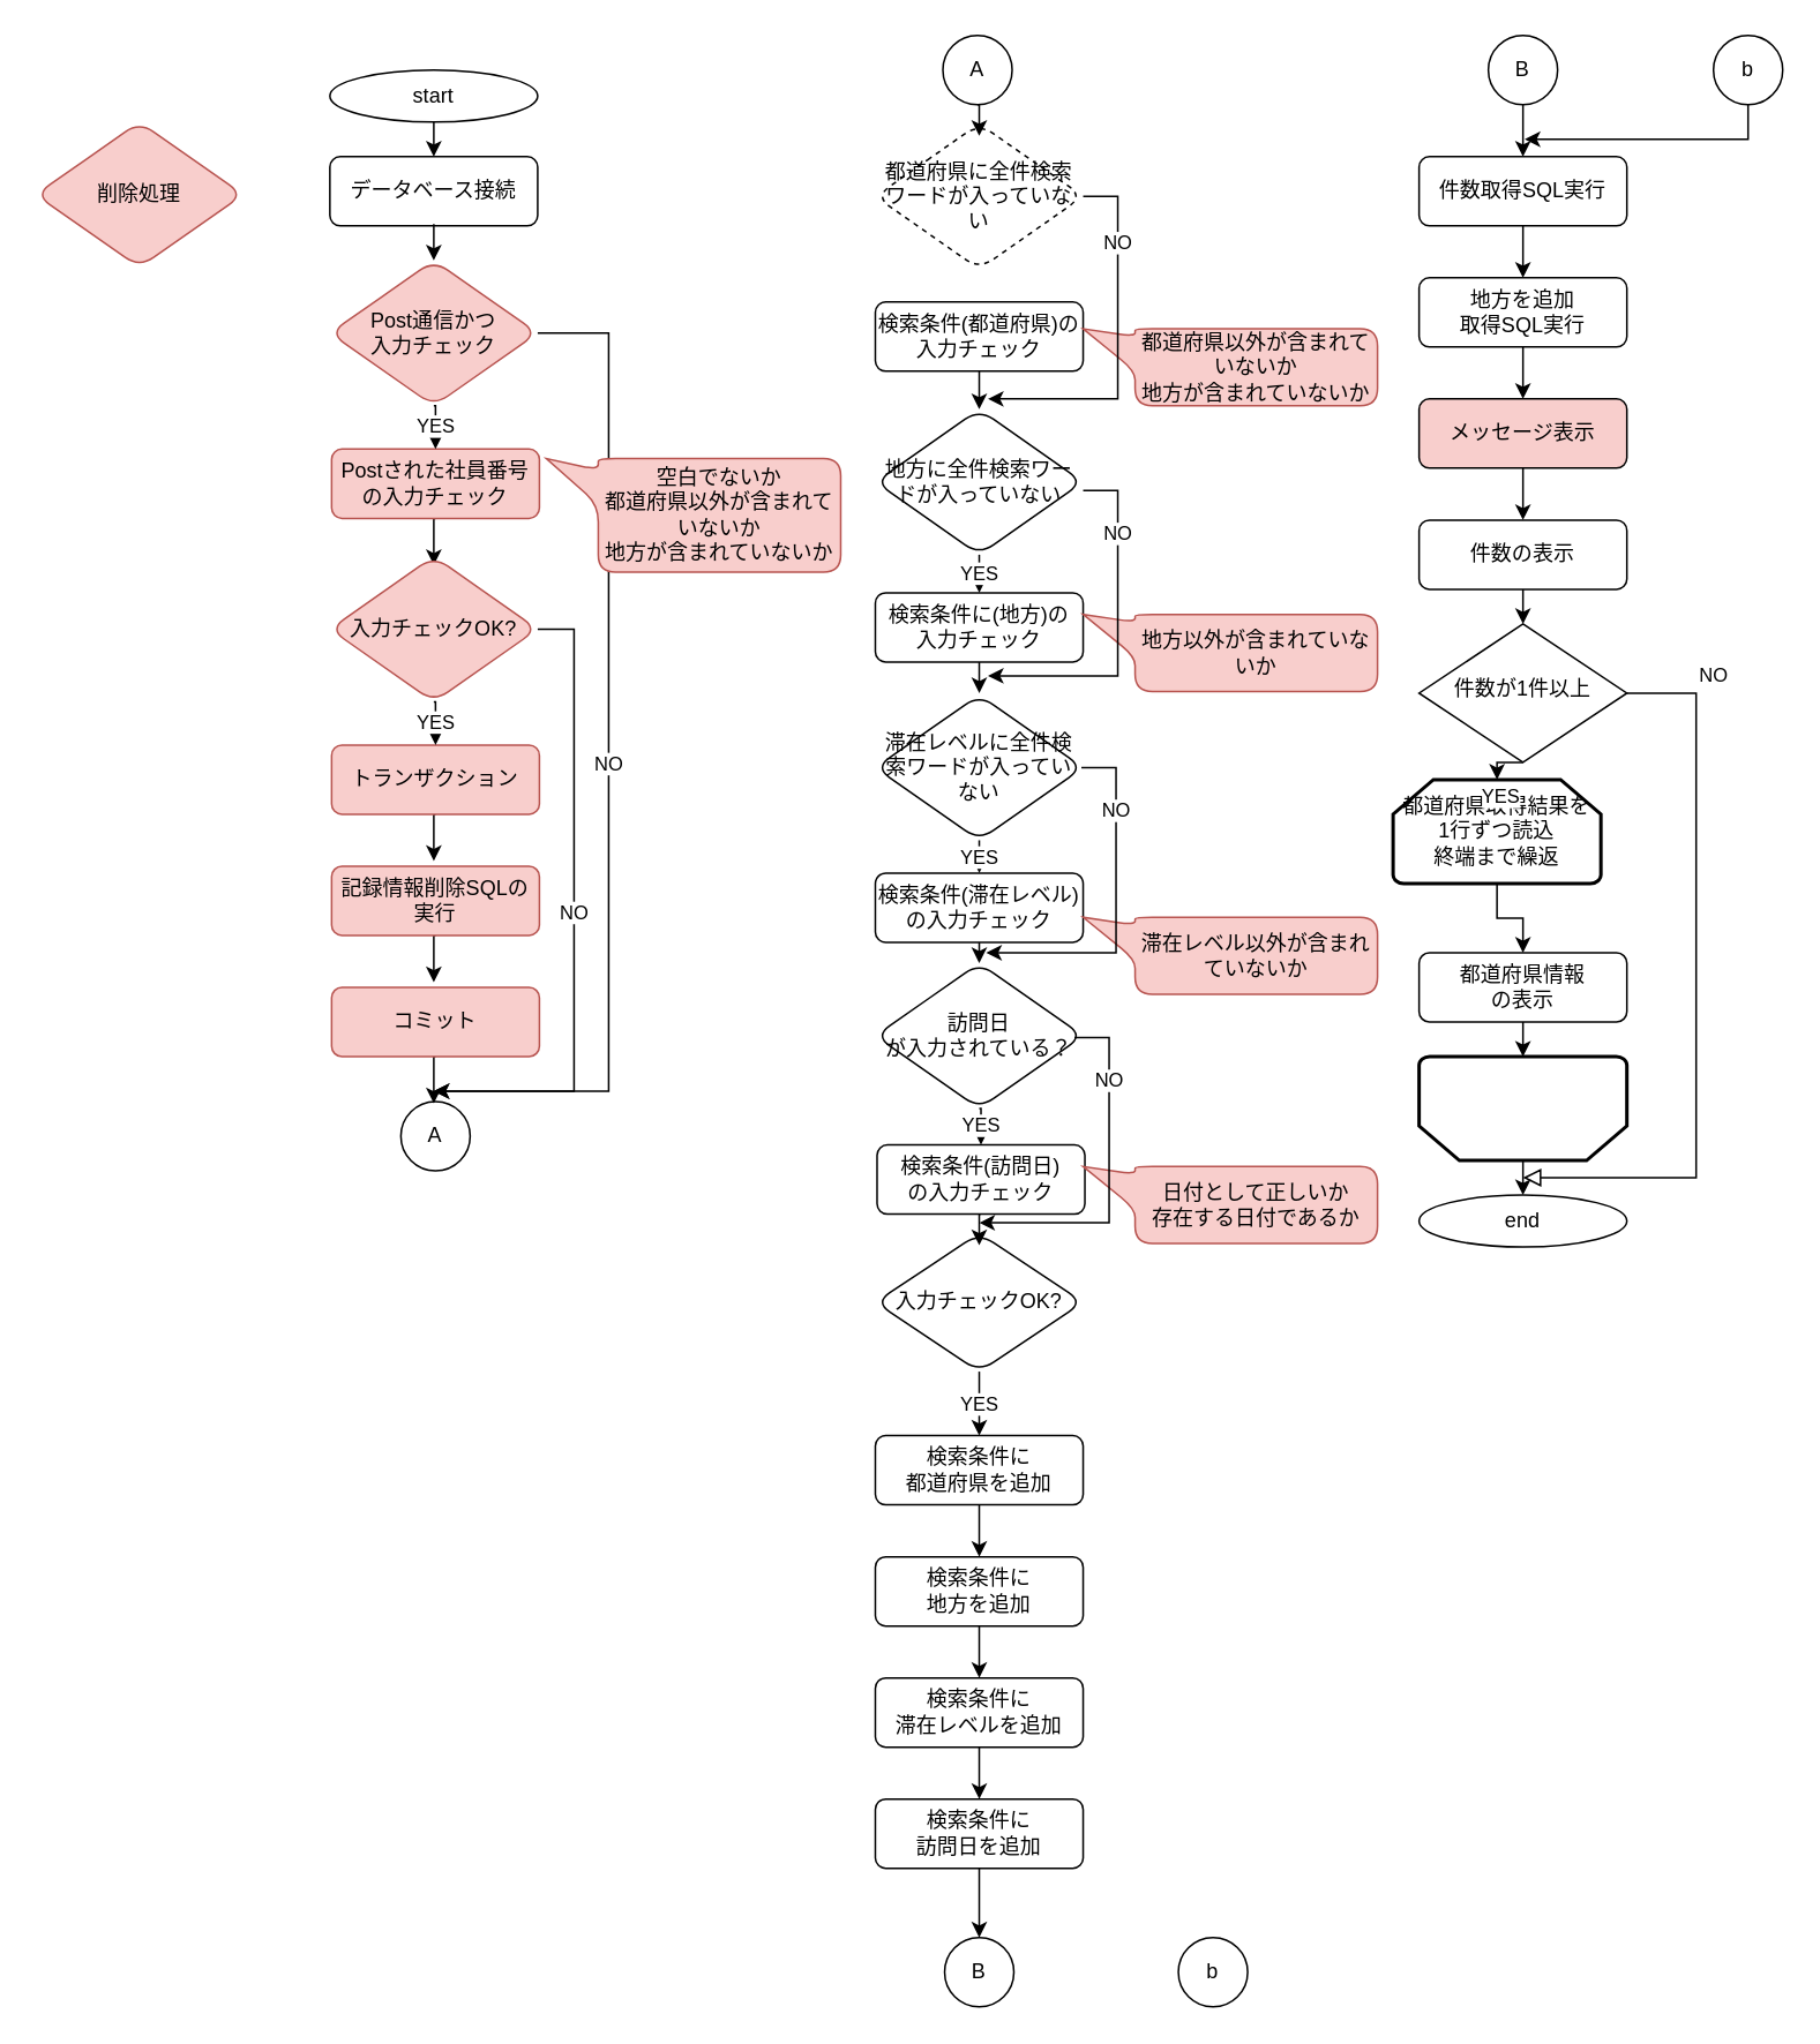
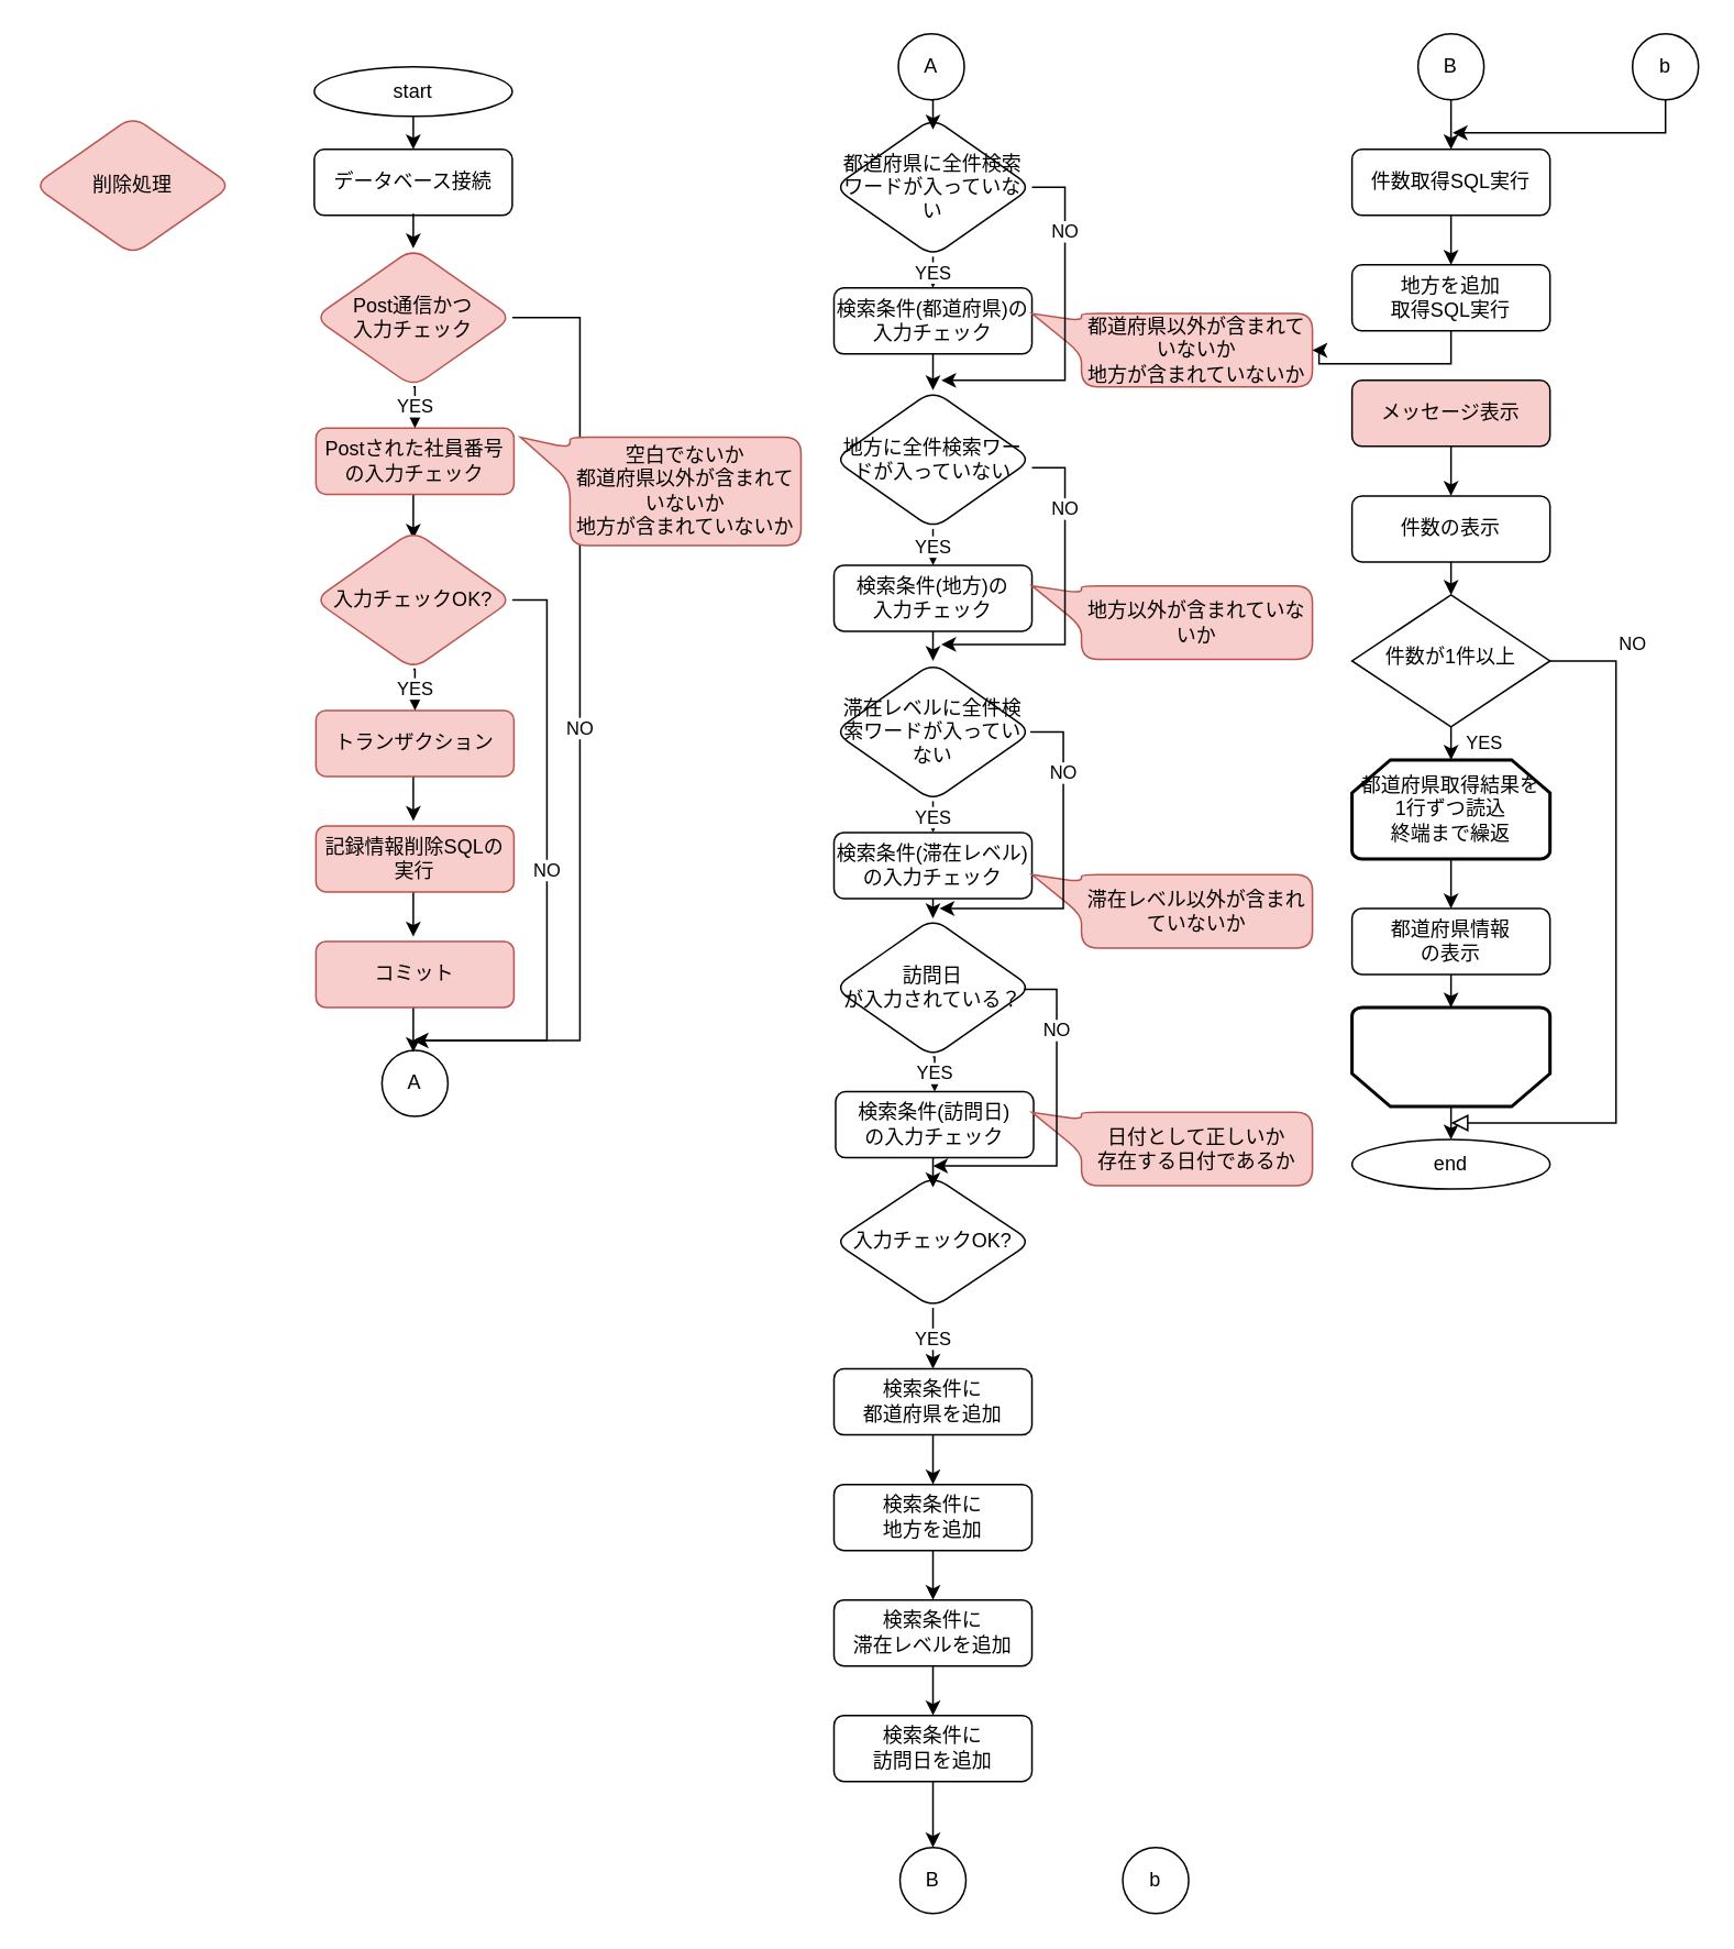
- <mxCell id="69" value="都道府県に全件検索ワードが入っていない" style="rhombus;whiteSpace=wrap;html=1;rounded=1;glass=0;strokeWidth=1;shadow=0;dashed=1;" parent="1" vertex="1"><mxGeometry x="505" y="71" width="120" height="84" as="geometry" /></mxCell>
+ <mxCell id="69" value="都道府県に全件検索ワードが入っていない" style="rhombus;whiteSpace=wrap;html=1;rounded=1;glass=0;strokeWidth=1;shadow=0;" parent="1" vertex="1"><mxGeometry x="505" y="71" width="120" height="84" as="geometry" /></mxCell>
+ <mxCell id="67" value="YES" style="edgeStyle=orthogonalEdgeStyle;rounded=0;orthogonalLoop=1;jettySize=auto;html=1;exitX=0.5;exitY=1;exitDx=0;exitDy=0;entryX=0.5;entryY=0;entryDx=0;entryDy=0;" parent="1" source="69" target="27" edge="1"><mxGeometry relative="1" as="geometry" /></mxCell>
- <mxCell id="44" style="edgeStyle=orthogonalEdgeStyle;rounded=0;orthogonalLoop=1;jettySize=auto;html=1;exitX=0.5;exitY=1;exitDx=0;exitDy=0;entryX=0.5;entryY=0;entryDx=0;entryDy=0;" parent="1" source="45" target="38" edge="1"><mxGeometry relative="1" as="geometry" /></mxCell>
+ <mxCell id="44" style="edgeStyle=orthogonalEdgeStyle;rounded=0;orthogonalLoop=1;jettySize=auto;html=1;exitX=0.5;exitY=1;exitDx=0;exitDy=0;" parent="1" source="45" target="41" edge="1"><mxGeometry relative="1" as="geometry" /></mxCell>
- <mxCell id="29" value="検索条件に(地方)の&lt;br&gt;入力チェック" style="rounded=1;whiteSpace=wrap;html=1;fontSize=12;glass=0;strokeWidth=1;shadow=0;" parent="1" vertex="1"><mxGeometry x="505" y="342" width="120" height="40" as="geometry" /></mxCell>
+ <mxCell id="29" value="検索条件(地方)の&lt;br&gt;入力チェック" style="rounded=1;whiteSpace=wrap;html=1;fontSize=12;glass=0;strokeWidth=1;shadow=0;" parent="1" vertex="1"><mxGeometry x="505" y="342" width="120" height="40" as="geometry" /></mxCell>
- <mxCell id="17" value="都道府県取得結果を&lt;br&gt;1行ずつ読込&lt;br&gt;終端まで繰返" style="strokeWidth=2;html=1;shape=mxgraph.flowchart.loop_limit;whiteSpace=wrap;" parent="1" vertex="1"><mxGeometry x="804" y="450" width="120" height="60" as="geometry" /></mxCell>
+ <mxCell id="17" value="都道府県取得結果を&lt;br&gt;1行ずつ読込&lt;br&gt;終端まで繰返" style="strokeWidth=2;html=1;shape=mxgraph.flowchart.loop_limit;whiteSpace=wrap;" parent="1" vertex="1"><mxGeometry x="819" y="460" width="120" height="60" as="geometry" /></mxCell>
